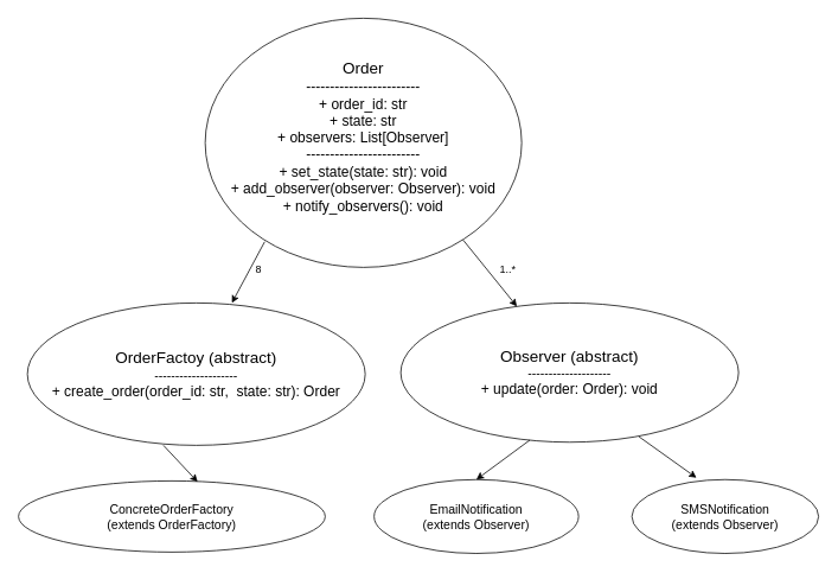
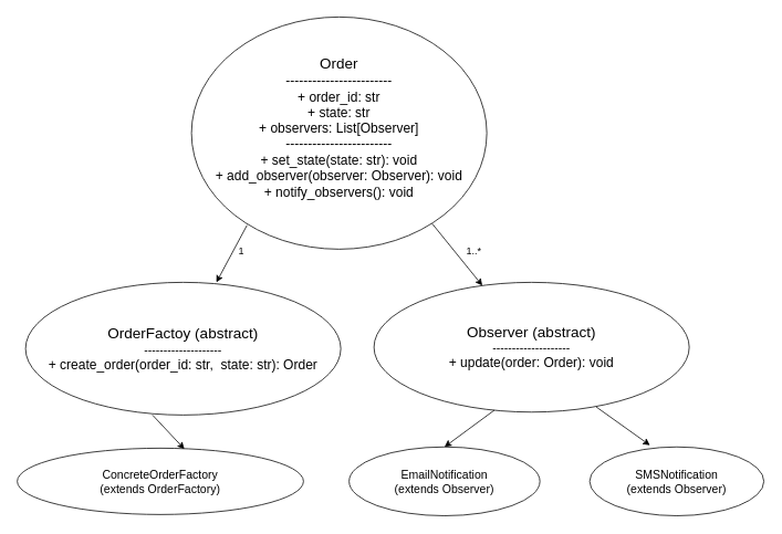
- <mxCell id="11" value="8" style="text;html=1;align=center;verticalAlign=middle;resizable=0;points=[];autosize=1;strokeColor=none;fillColor=none;" vertex="1" parent="1"><mxGeometry x="275" y="288" width="30" height="30" as="geometry" /></mxCell>
+ <mxCell id="11" value="1" style="text;html=1;align=center;verticalAlign=middle;resizable=0;points=[];autosize=1;strokeColor=none;fillColor=none;" vertex="1" parent="1"><mxGeometry x="275" y="288" width="30" height="30" as="geometry" /></mxCell>
